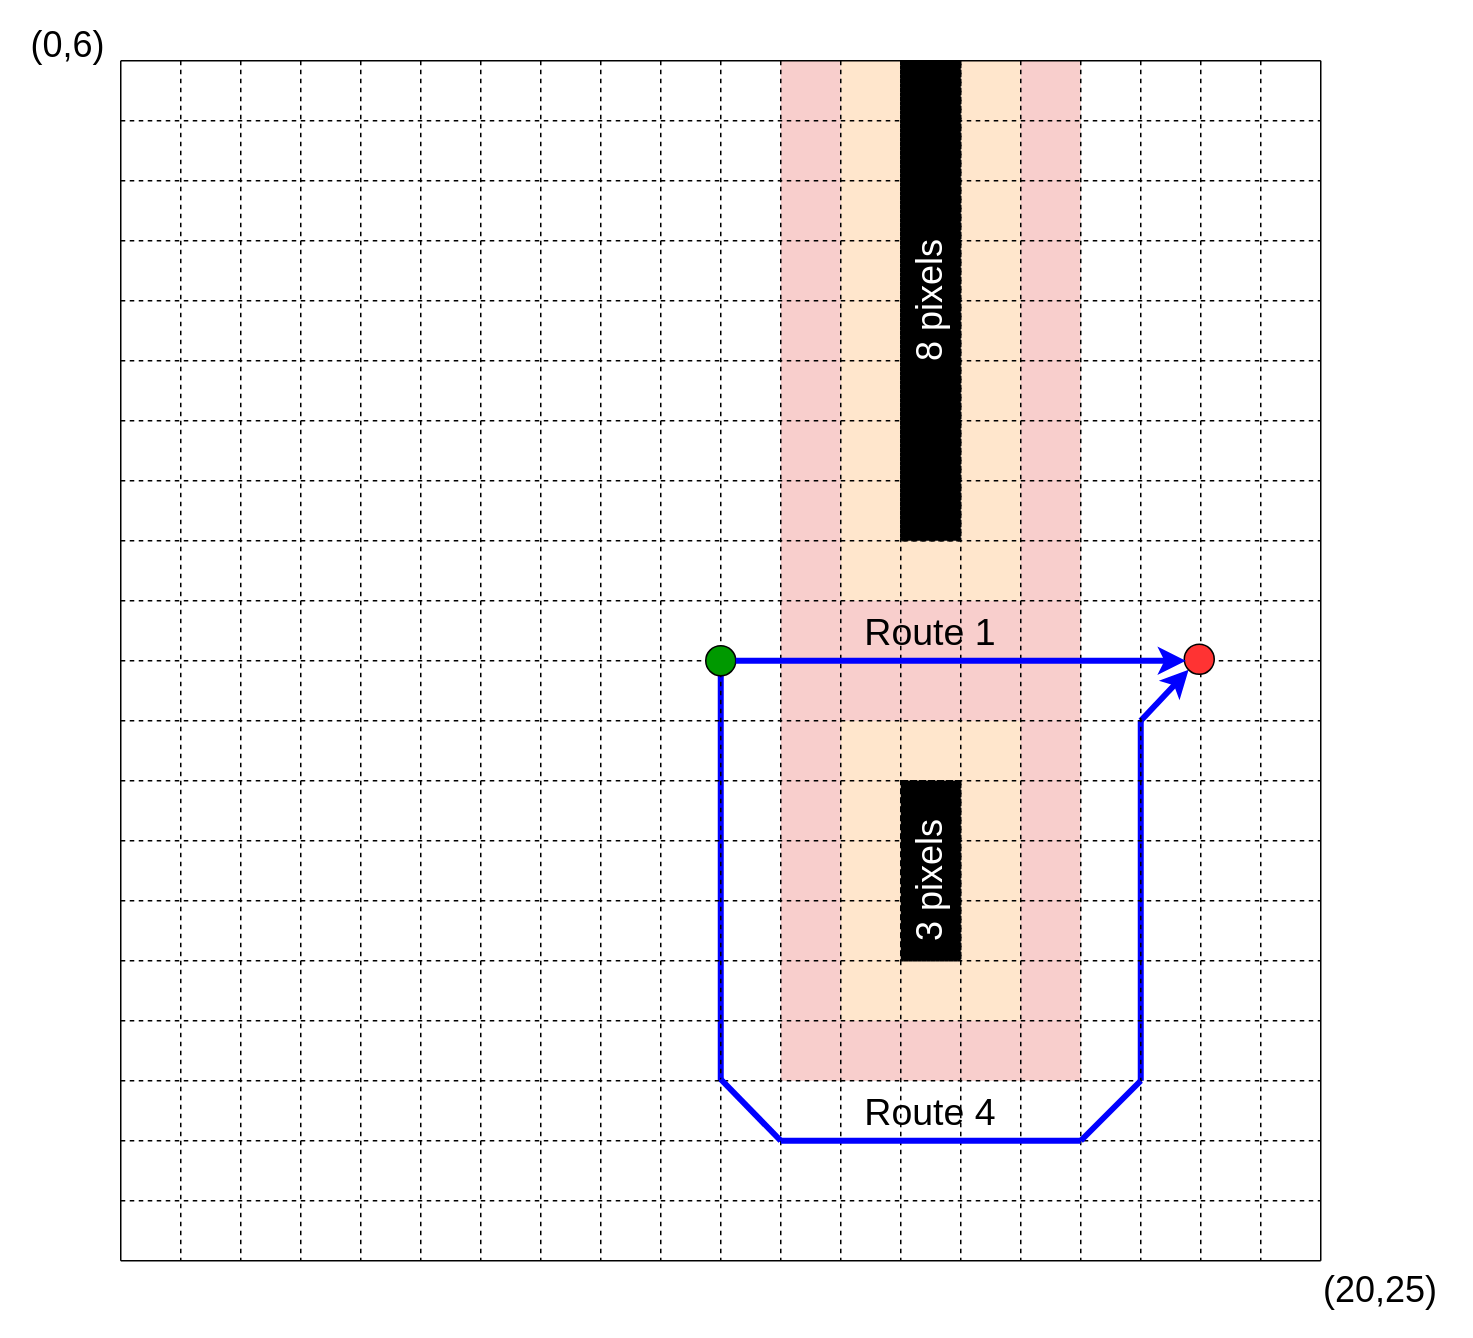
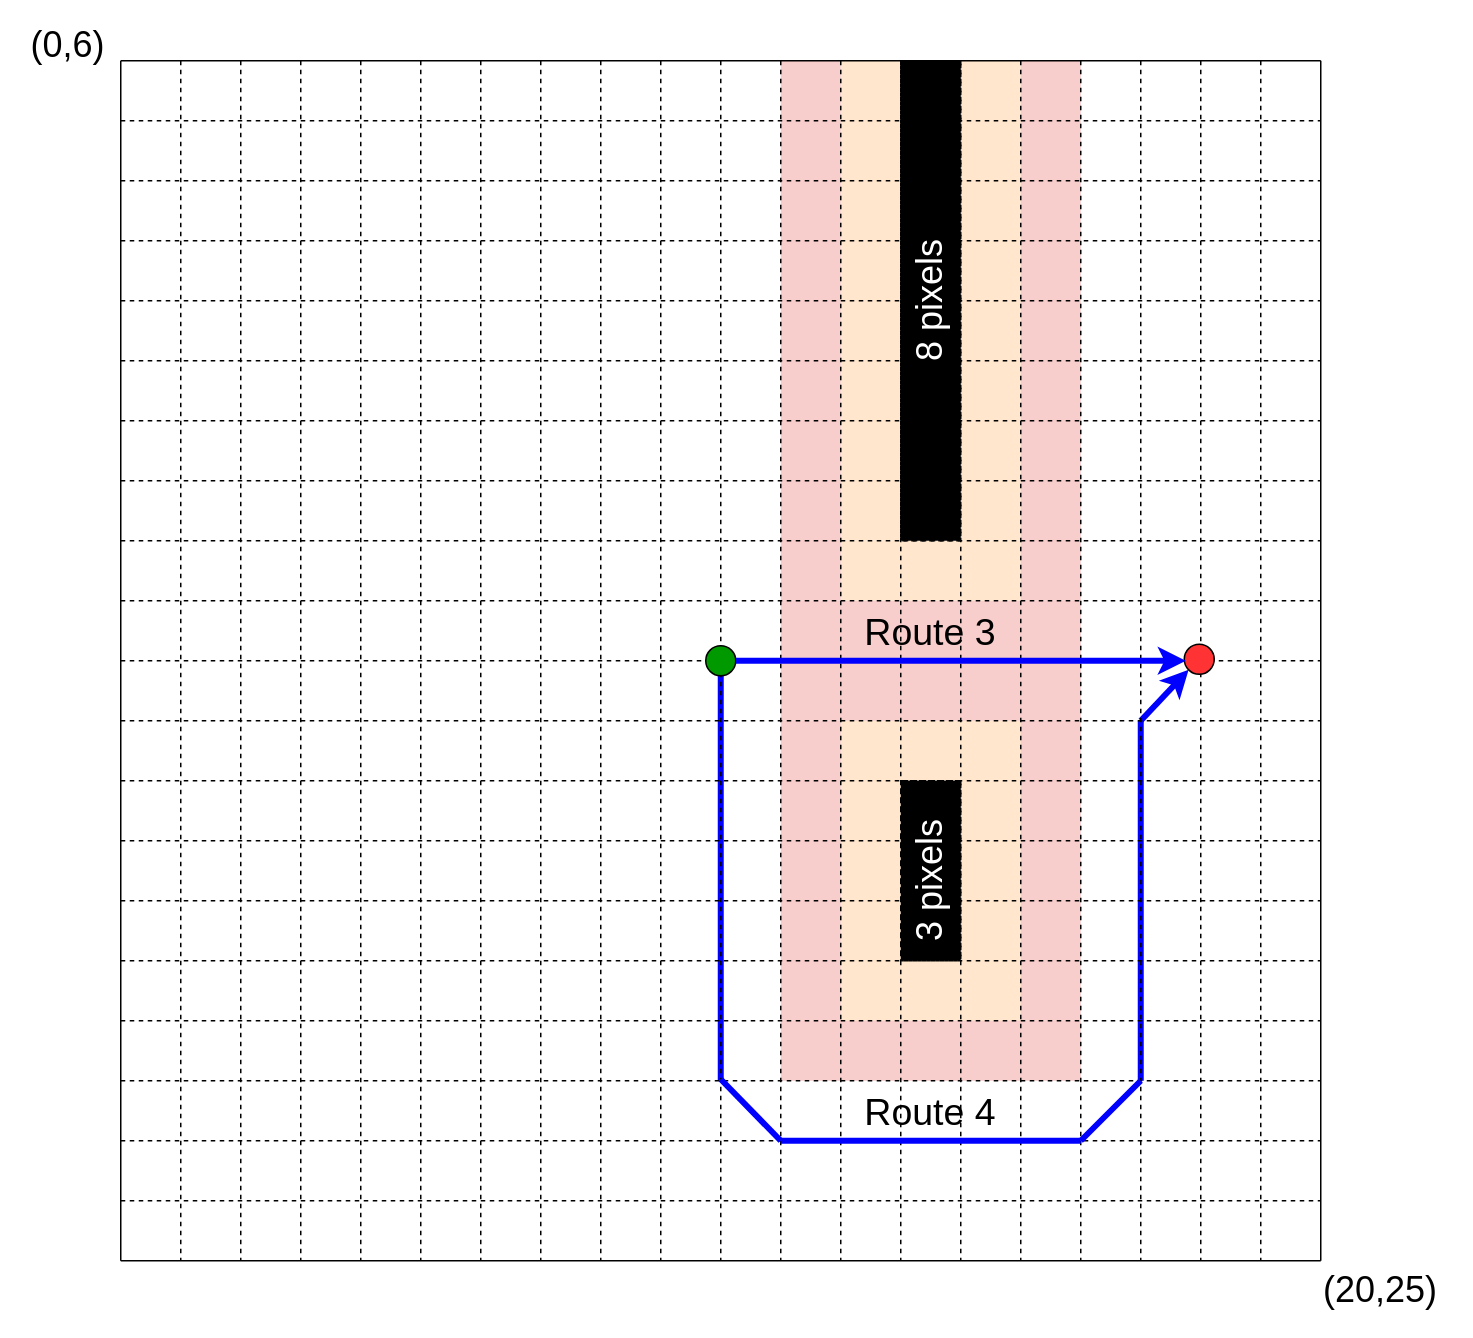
- <mxCell id="67" value="Route 1" style="text;html=1;strokeColor=none;align=center;verticalAlign=middle;whiteSpace=wrap;rounded=0;fontSize=25;" vertex="1" parent="1"><mxGeometry x="560" y="400" width="120" height="40" as="geometry" /></mxCell>
+ <mxCell id="67" value="Route 3" style="text;html=1;strokeColor=none;align=center;verticalAlign=middle;whiteSpace=wrap;rounded=0;fontSize=25;" vertex="1" parent="1"><mxGeometry x="560" y="400" width="120" height="40" as="geometry" /></mxCell>
